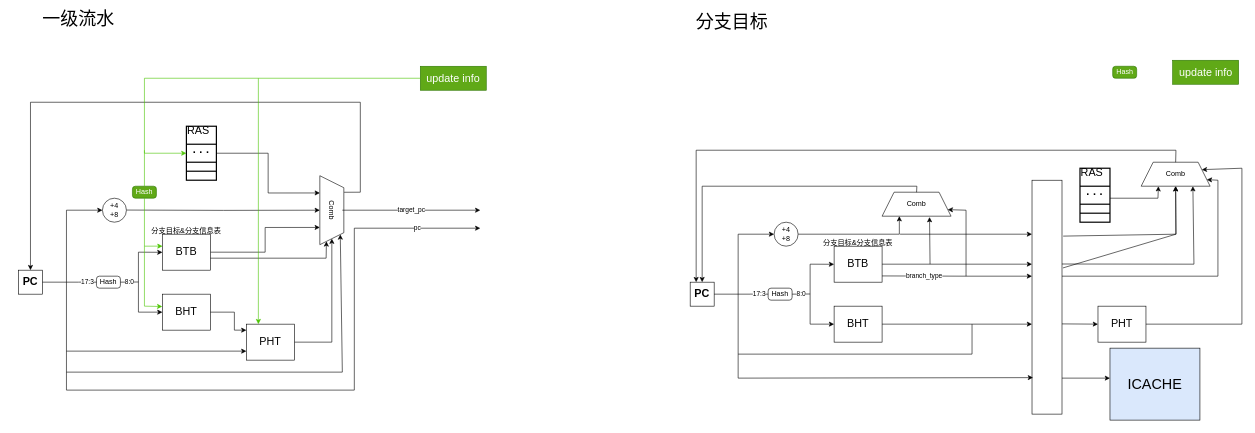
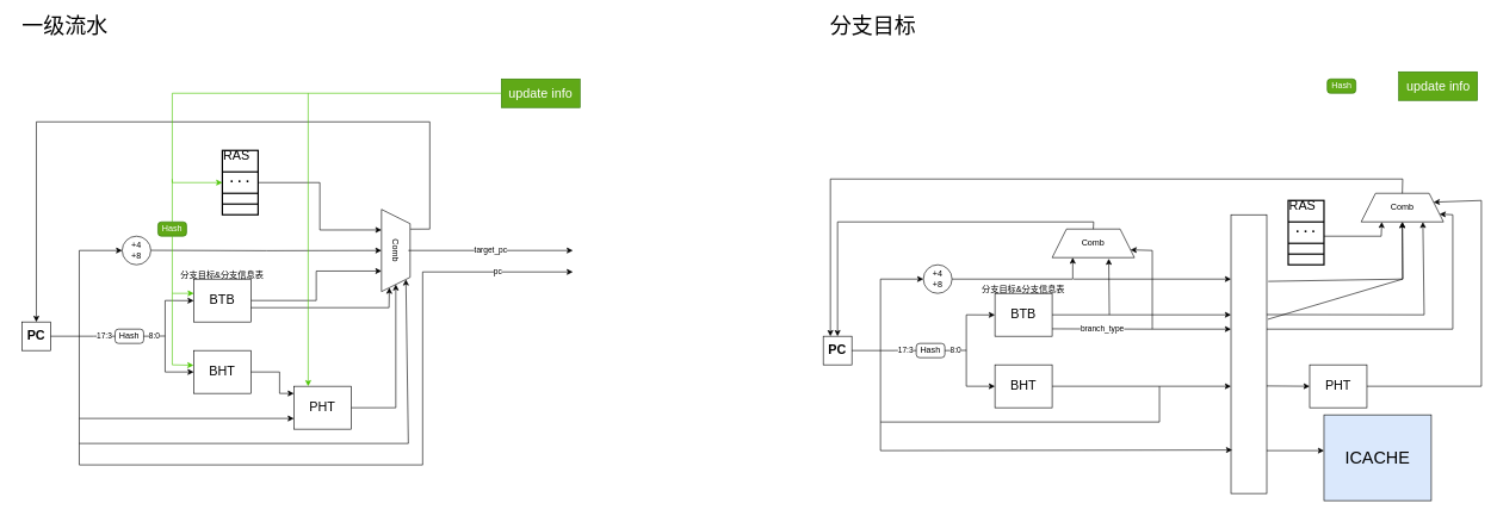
- <mxCell id="47" value="&lt;font style=&quot;font-size: 30px;&quot;&gt;一级流水&lt;/font&gt;" style="text;strokeColor=none;align=center;fillColor=none;html=1;verticalAlign=middle;whiteSpace=wrap;rounded=0;" parent="1" vertex="1"><mxGeometry x="60" y="15" width="140" height="30" as="geometry" /></mxCell>
+ <mxCell id="47" value="&lt;font style=&quot;font-size: 30px;&quot;&gt;一级流水&lt;/font&gt;" style="text;strokeColor=none;align=center;fillColor=none;html=1;verticalAlign=middle;whiteSpace=wrap;rounded=0;" parent="1" vertex="1"><mxGeometry x="20" y="20" width="140" height="30" as="geometry" /></mxCell>
